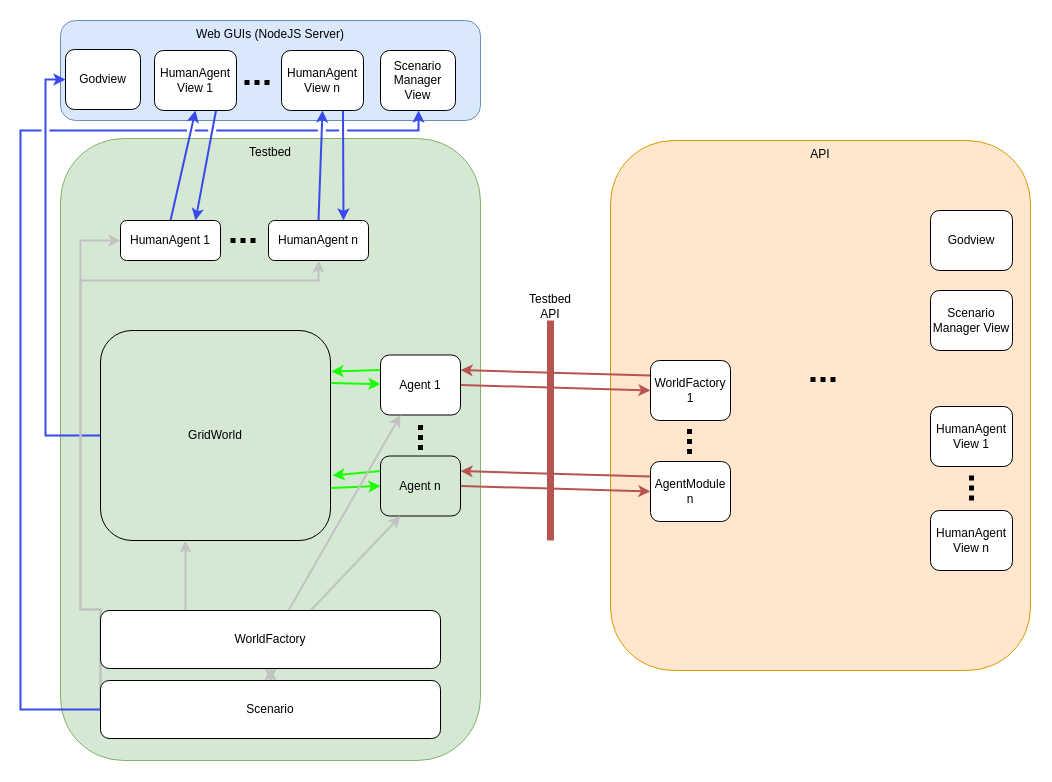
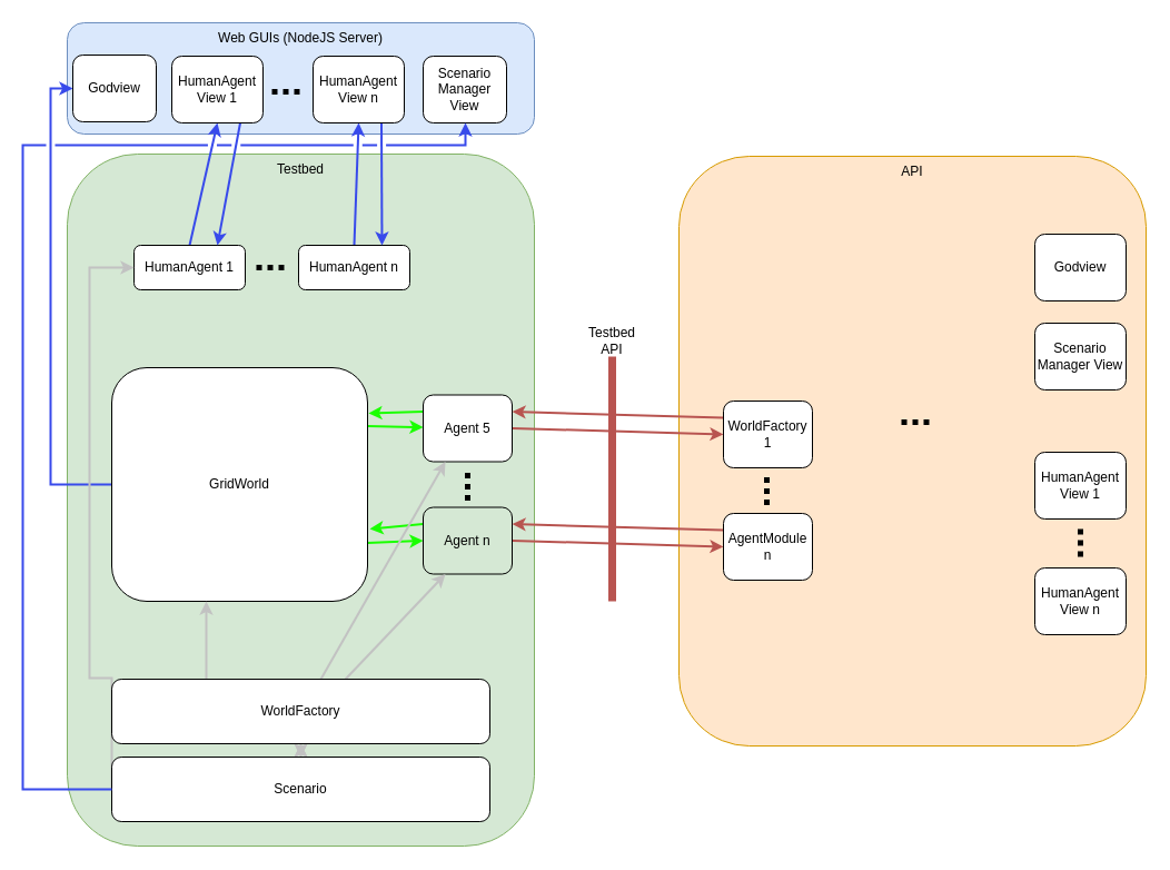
- <mxCell id="23" style="edgeStyle=orthogonalEdgeStyle;rounded=0;orthogonalLoop=1;jettySize=auto;html=1;exitX=0;exitY=0.5;exitDx=0;exitDy=0;entryX=0.5;entryY=1;entryDx=0;entryDy=0;strokeWidth=2;strokeColor=#C2C2C2;" parent="1" source="26" target="16" edge="1"><mxGeometry relative="1" as="geometry"><Array as="points"><mxPoint x="80" y="609" /><mxPoint x="80" y="280" /><mxPoint x="318" y="280" /></Array></mxGeometry></mxCell>
- <mxCell id="11" value="Agent 1" style="rounded=1;whiteSpace=wrap;html=1;" parent="1" vertex="1"><mxGeometry x="380" y="354.5" width="80" height="60" as="geometry" /></mxCell>
+ <mxCell id="11" value="Agent 5" style="rounded=1;whiteSpace=wrap;html=1;" parent="1" vertex="1"><mxGeometry x="380" y="354.5" width="80" height="60" as="geometry" /></mxCell>
- <mxCell id="8" value="GridWorld" style="rounded=1;whiteSpace=wrap;html=1;fillColor=#d5e8d4;" parent="1" vertex="1"><mxGeometry x="100" y="330" width="230" height="210" as="geometry" /></mxCell>
+ <mxCell id="8" value="GridWorld" style="rounded=1;whiteSpace=wrap;html=1;" parent="1" vertex="1"><mxGeometry x="100" y="330" width="230" height="210" as="geometry" /></mxCell>
